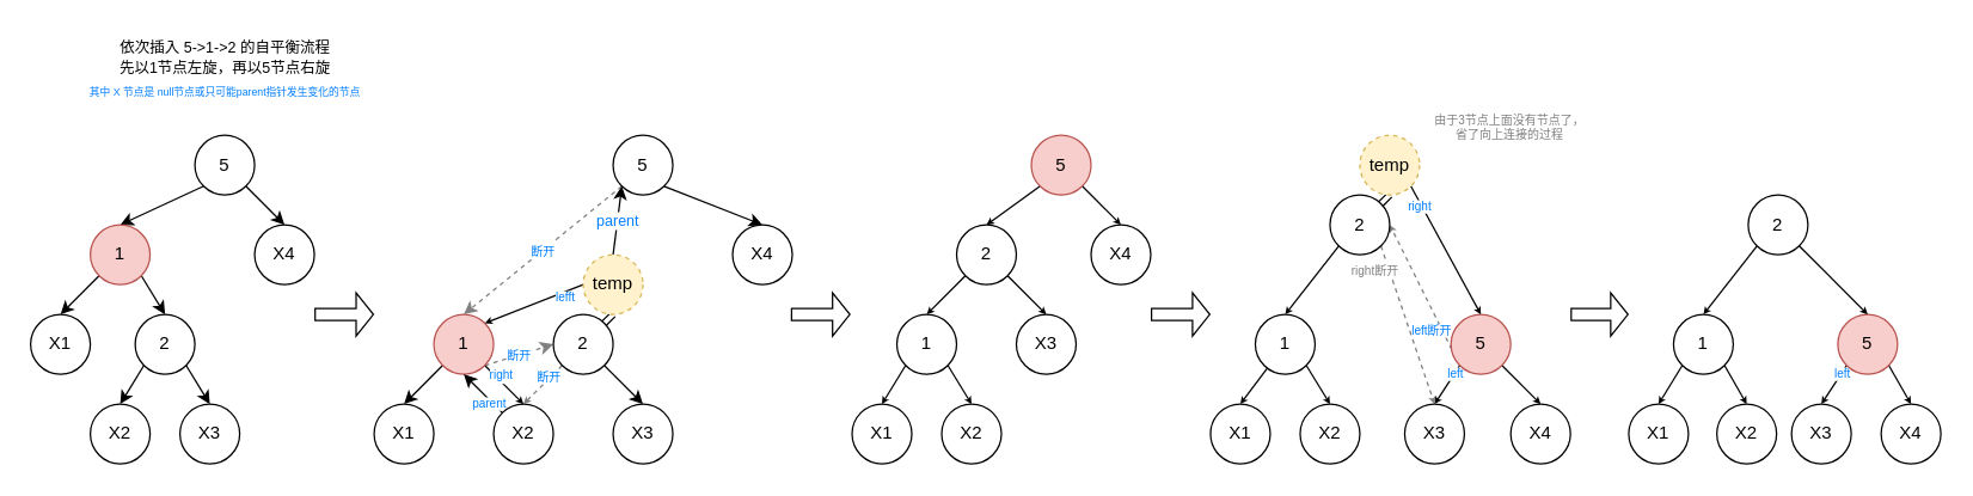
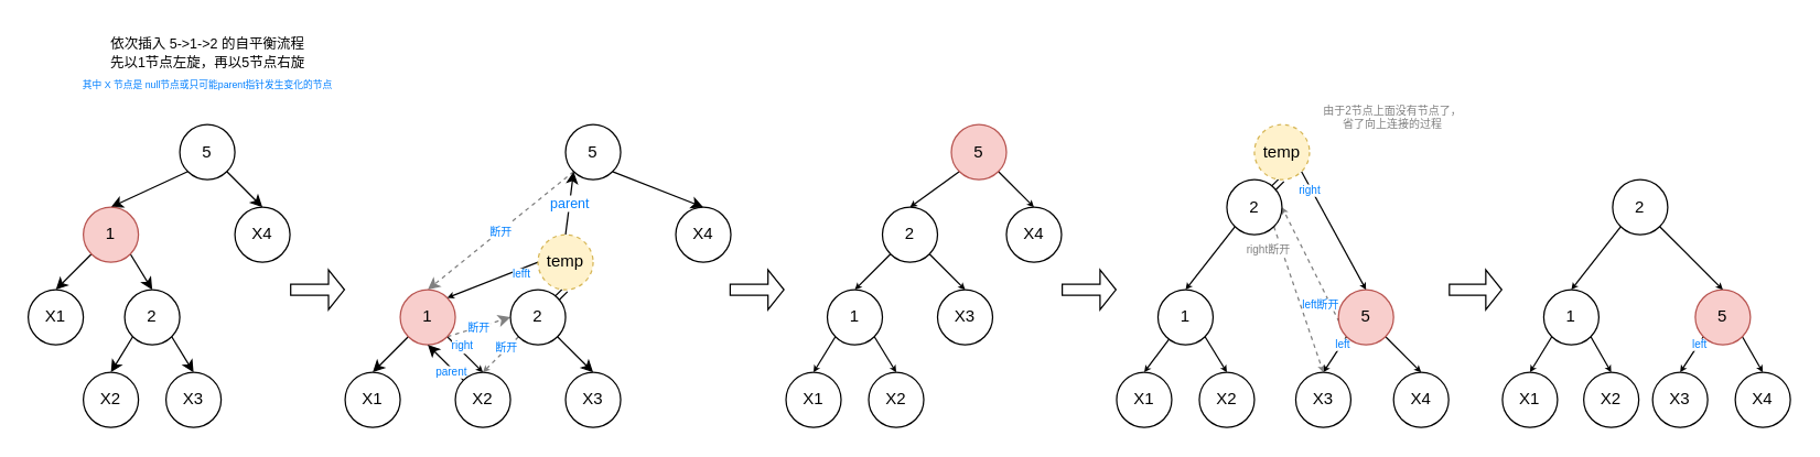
- <mxCell id="72" value="由于3节点上面没有节点了，&lt;br&gt;省了向上连接的过程" style="text;html=1;align=center;verticalAlign=middle;resizable=0;points=[];autosize=1;strokeColor=none;fillColor=none;fontSize=8;fontColor=#808080;" vertex="1" parent="1"><mxGeometry x="950" y="70" width="120" height="30" as="geometry" /></mxCell>
+ <mxCell id="72" value="由于2节点上面没有节点了，&lt;br&gt;省了向上连接的过程" style="text;html=1;align=center;verticalAlign=middle;resizable=0;points=[];autosize=1;strokeColor=none;fillColor=none;fontSize=8;fontColor=#808080;" vertex="1" parent="1"><mxGeometry x="950" y="70" width="120" height="30" as="geometry" /></mxCell>
